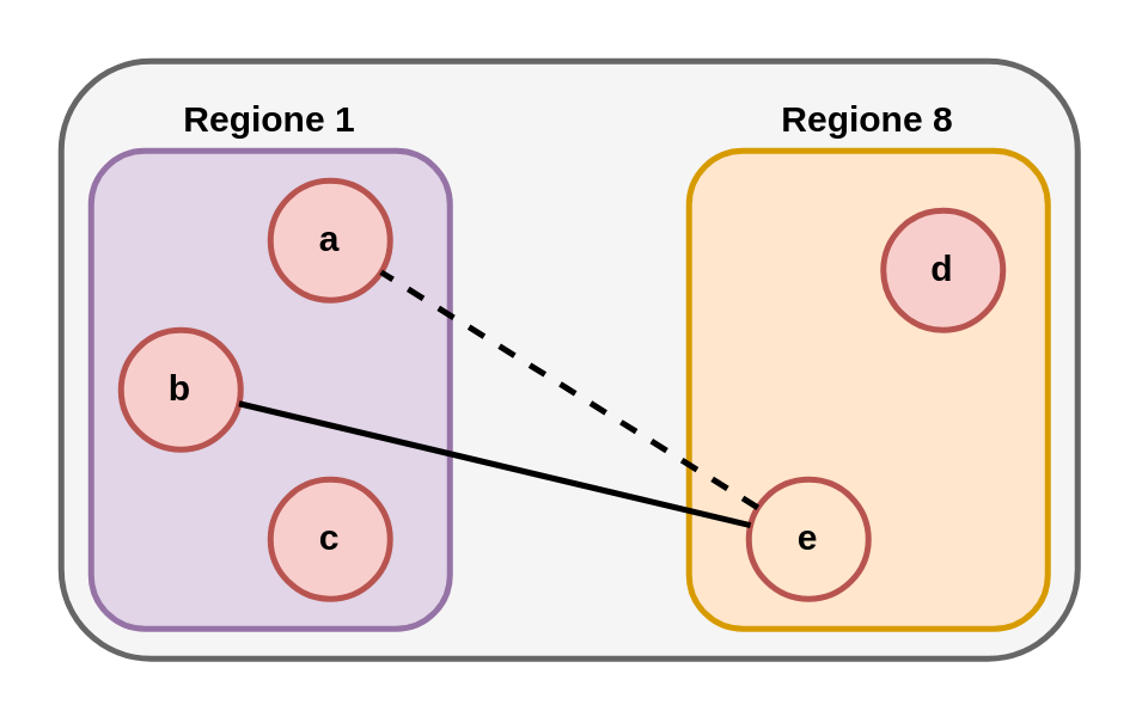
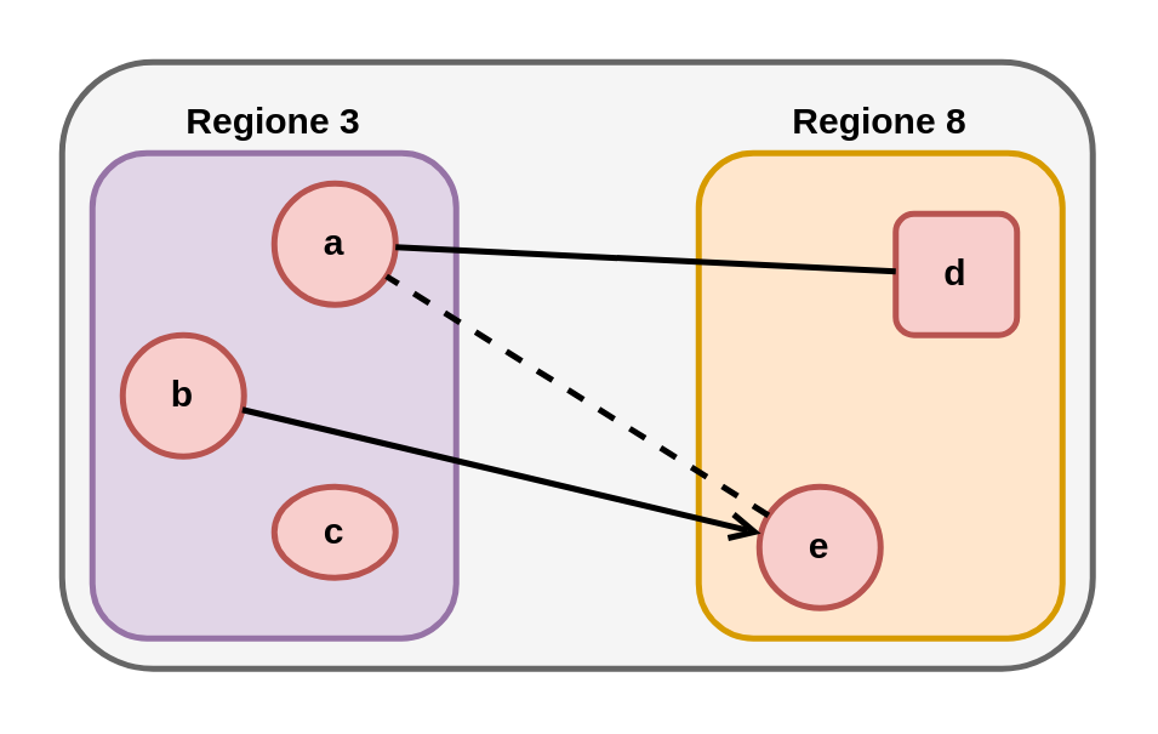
- <mxCell id="13" value="Regione 1" style="text;html=1;strokeColor=none;fillColor=none;align=center;verticalAlign=middle;whiteSpace=wrap;rounded=0;fontStyle=1" vertex="1" parent="1"><mxGeometry x="60" y="30" width="60" height="20" as="geometry" /></mxCell>
+ <mxCell id="13" value="Regione 3" style="text;html=1;strokeColor=none;fillColor=none;align=center;verticalAlign=middle;whiteSpace=wrap;rounded=0;fontStyle=1" vertex="1" parent="1"><mxGeometry x="60" y="30" width="60" height="20" as="geometry" /></mxCell>
+ <mxCell id="11" value="" style="endArrow=none;html=1;rounded=0;strokeWidth=2;" edge="1" parent="1" source="5" target="8"><mxGeometry width="50" height="50" relative="1" as="geometry"><mxPoint x="70" y="300" as="sourcePoint" /><mxPoint x="120" y="250" as="targetPoint" /></mxGeometry></mxCell>
- <mxCell id="8" value="d" style="ellipse;whiteSpace=wrap;html=1;aspect=fixed;strokeWidth=2;fillColor=#f8cecc;strokeColor=#b85450;fontStyle=1" vertex="1" parent="1"><mxGeometry x="295" y="70" width="40" height="40" as="geometry" /></mxCell>
+ <mxCell id="8" value="d" style="whiteSpace=wrap;html=1;aspect=fixed;strokeWidth=2;fillColor=#f8cecc;strokeColor=#b85450;fontStyle=1;rounded=1;" vertex="1" parent="1"><mxGeometry x="295" y="70" width="40" height="40" as="geometry" /></mxCell>
- <mxCell id="12" value="" style="endArrow=none;html=1;rounded=0;strokeWidth=2;" edge="1" parent="1" source="6" target="7"><mxGeometry width="50" height="50" relative="1" as="geometry"><mxPoint x="190" y="320" as="sourcePoint" /><mxPoint x="240" y="270" as="targetPoint" /></mxGeometry></mxCell>
+ <mxCell id="12" value="" style="endArrow=open;html=1;rounded=0;strokeWidth=2;" edge="1" parent="1" source="6" target="7"><mxGeometry width="50" height="50" relative="1" as="geometry"><mxPoint x="190" y="320" as="sourcePoint" /><mxPoint x="240" y="270" as="targetPoint" /></mxGeometry></mxCell>
- <mxCell id="9" value="c" style="ellipse;whiteSpace=wrap;html=1;aspect=fixed;strokeWidth=2;fillColor=#f8cecc;strokeColor=#b85450;fontStyle=1" vertex="1" parent="1"><mxGeometry x="90" y="160" width="40" height="40" as="geometry" /></mxCell>
+ <mxCell id="9" value="c" style="ellipse;whiteSpace=wrap;html=1;aspect=fixed;strokeWidth=2;fillColor=#f8cecc;strokeColor=#b85450;fontStyle=1" vertex="1" parent="1"><mxGeometry x="90" y="160" width="40" height="30" as="geometry" /></mxCell>
- <mxCell id="7" value="e" style="ellipse;whiteSpace=wrap;html=1;aspect=fixed;strokeWidth=2;fillColor=#ffe6cc;strokeColor=#b85450;fontStyle=1;" vertex="1" parent="1"><mxGeometry x="250" y="160" width="40" height="40" as="geometry" /></mxCell>
+ <mxCell id="7" value="e" style="ellipse;whiteSpace=wrap;html=1;aspect=fixed;strokeWidth=2;fillColor=#f8cecc;strokeColor=#b85450;fontStyle=1" vertex="1" parent="1"><mxGeometry x="250" y="160" width="40" height="40" as="geometry" /></mxCell>
